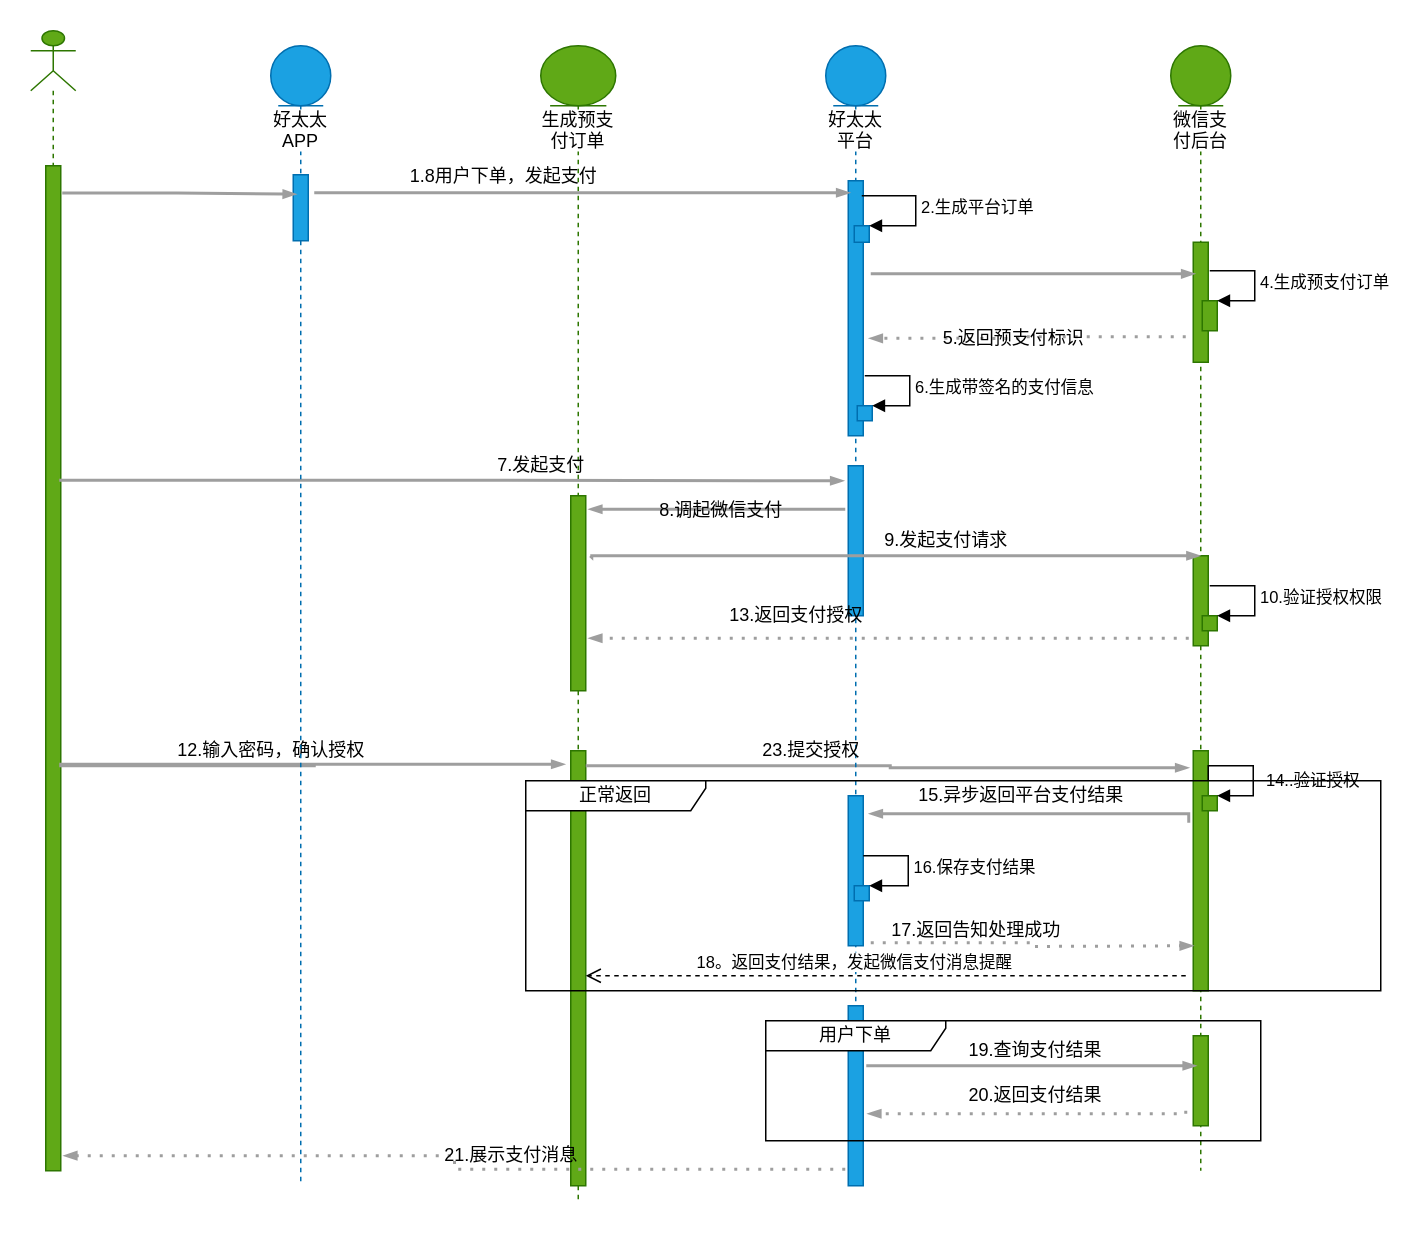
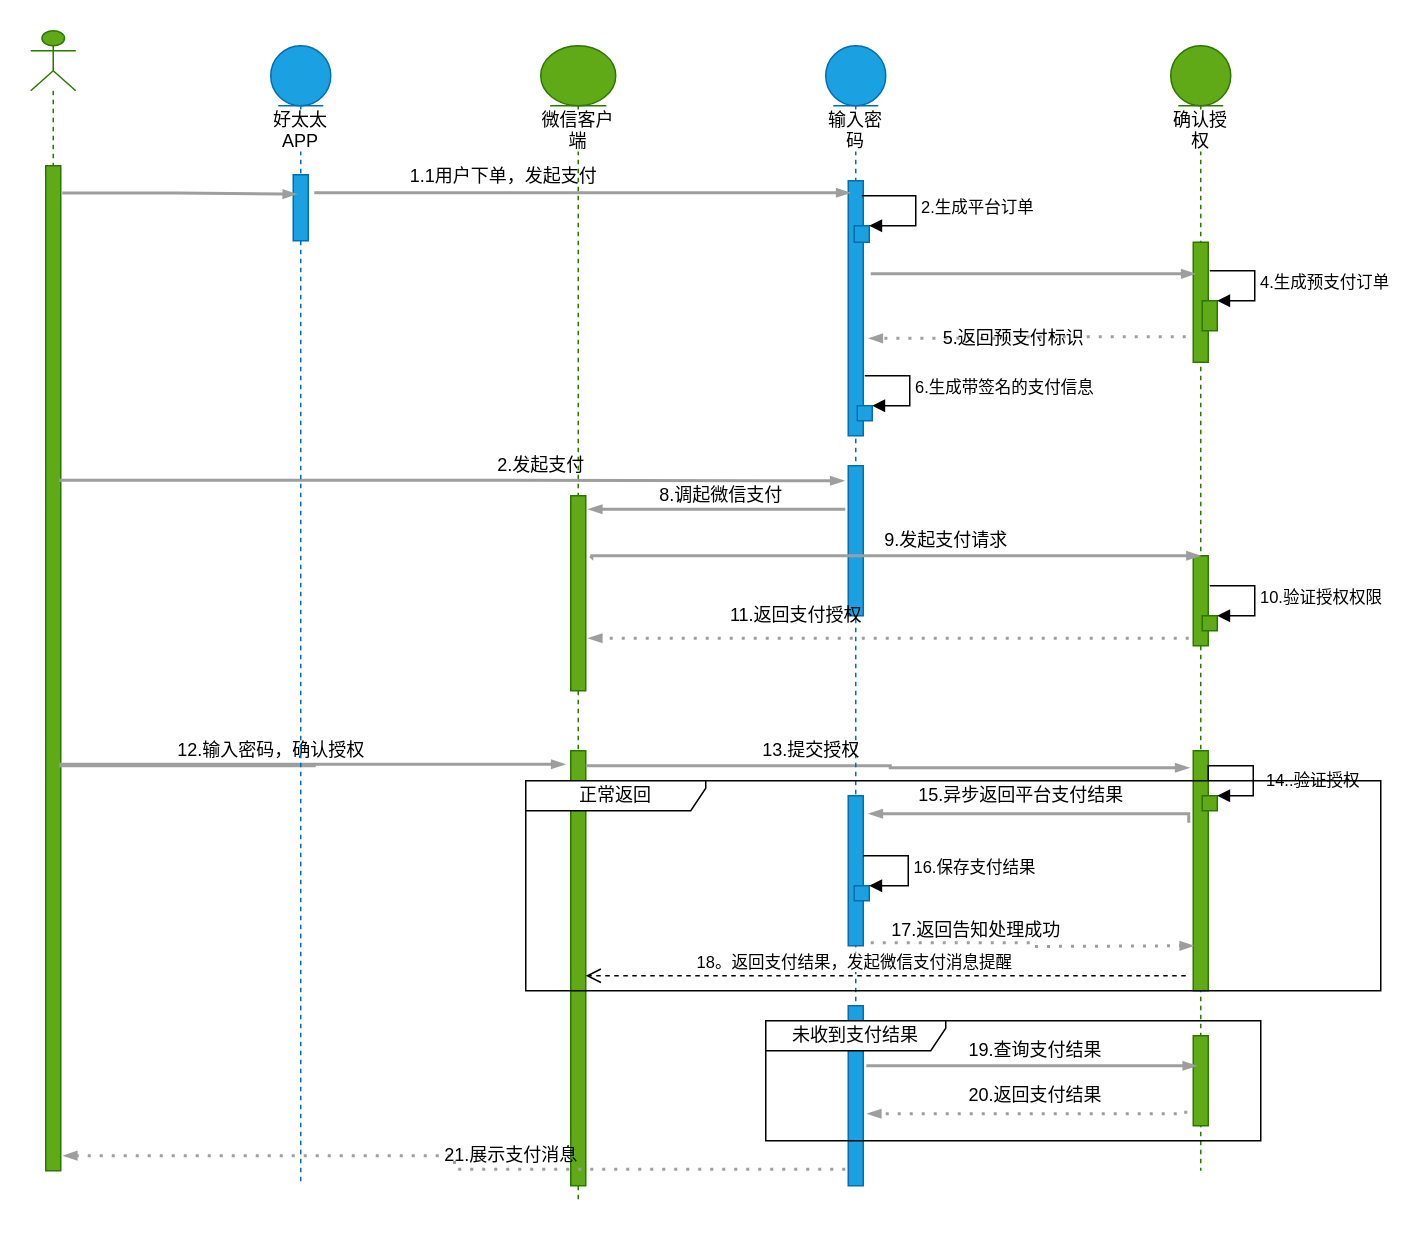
- <mxCell id="4" value="&lt;span style=&quot;background-color: rgb(255 , 255 , 255)&quot;&gt;&lt;font color=&quot;#000000&quot;&gt;生成预支付订单&lt;/font&gt;&lt;/span&gt;" style="shape=umlLifeline;participant=umlEntity;perimeter=lifelinePerimeter;whiteSpace=wrap;html=1;container=1;collapsible=0;recursiveResize=0;verticalAlign=top;spacingTop=36;outlineConnect=0;fillColor=#60a917;strokeColor=#2D7600;fontColor=#ffffff;" parent="1" vertex="1"><mxGeometry x="360" y="30" width="50" height="770" as="geometry" /></mxCell>
+ <mxCell id="4" value="&lt;span style=&quot;background-color: rgb(255 , 255 , 255)&quot;&gt;&lt;font color=&quot;#000000&quot;&gt;微信客户端&lt;/font&gt;&lt;/span&gt;" style="shape=umlLifeline;participant=umlEntity;perimeter=lifelinePerimeter;whiteSpace=wrap;html=1;container=1;collapsible=0;recursiveResize=0;verticalAlign=top;spacingTop=36;outlineConnect=0;fillColor=#60a917;strokeColor=#2D7600;fontColor=#ffffff;" parent="1" vertex="1"><mxGeometry x="360" y="30" width="50" height="770" as="geometry" /></mxCell>
- <mxCell id="8" value="&lt;span style=&quot;background-color: rgb(255 , 255 , 255)&quot;&gt;&lt;font color=&quot;#000000&quot;&gt;好太太平台&lt;/font&gt;&lt;/span&gt;" style="shape=umlLifeline;participant=umlEntity;perimeter=lifelinePerimeter;whiteSpace=wrap;html=1;container=1;collapsible=0;recursiveResize=0;verticalAlign=top;spacingTop=36;outlineConnect=0;fillColor=#1ba1e2;strokeColor=#006EAF;fontColor=#ffffff;" parent="1" vertex="1"><mxGeometry x="550" y="30" width="40" height="760" as="geometry" /></mxCell>
+ <mxCell id="8" value="&lt;span style=&quot;background-color: rgb(255 , 255 , 255)&quot;&gt;&lt;font color=&quot;#000000&quot;&gt;输入密码&lt;/font&gt;&lt;/span&gt;" style="shape=umlLifeline;participant=umlEntity;perimeter=lifelinePerimeter;whiteSpace=wrap;html=1;container=1;collapsible=0;recursiveResize=0;verticalAlign=top;spacingTop=36;outlineConnect=0;fillColor=#1ba1e2;strokeColor=#006EAF;fontColor=#ffffff;" parent="1" vertex="1"><mxGeometry x="550" y="30" width="40" height="760" as="geometry" /></mxCell>
- <mxCell id="19" value="&lt;span style=&quot;background-color: rgb(255 , 255 , 255)&quot;&gt;&lt;font color=&quot;#000000&quot;&gt;微信支付后台&lt;/font&gt;&lt;/span&gt;" style="shape=umlLifeline;participant=umlEntity;perimeter=lifelinePerimeter;whiteSpace=wrap;html=1;container=1;collapsible=0;recursiveResize=0;verticalAlign=top;spacingTop=36;outlineConnect=0;fillColor=#60a917;strokeColor=#2D7600;fontColor=#ffffff;" parent="1" vertex="1"><mxGeometry x="780" y="30" width="40" height="750" as="geometry" /></mxCell>
+ <mxCell id="19" value="&lt;span style=&quot;background-color: rgb(255 , 255 , 255)&quot;&gt;&lt;font color=&quot;#000000&quot;&gt;确认授权&lt;/font&gt;&lt;/span&gt;" style="shape=umlLifeline;participant=umlEntity;perimeter=lifelinePerimeter;whiteSpace=wrap;html=1;container=1;collapsible=0;recursiveResize=0;verticalAlign=top;spacingTop=36;outlineConnect=0;fillColor=#60a917;strokeColor=#2D7600;fontColor=#ffffff;" parent="1" vertex="1"><mxGeometry x="780" y="30" width="40" height="750" as="geometry" /></mxCell>
- <mxCell id="58" value="1.8用户下单，发起支付" style="text;html=1;align=center;verticalAlign=middle;resizable=0;points=[];autosize=1;strokeColor=none;fillColor=none;fontColor=none;" parent="1" vertex="1"><mxGeometry x="265" y="107" width="140" height="20" as="geometry" /></mxCell>
+ <mxCell id="58" value="1.1用户下单，发起支付" style="text;html=1;align=center;verticalAlign=middle;resizable=0;points=[];autosize=1;strokeColor=none;fillColor=none;fontColor=none;" parent="1" vertex="1"><mxGeometry x="265" y="107" width="140" height="20" as="geometry" /></mxCell>
- <mxCell id="36" value="7.发起支付" style="text;html=1;align=center;verticalAlign=middle;resizable=0;points=[];autosize=1;strokeColor=none;fillColor=none;fontColor=none;" parent="1" vertex="1"><mxGeometry x="325" y="300" width="70" height="20" as="geometry" /></mxCell>
+ <mxCell id="36" value="2.发起支付" style="text;html=1;align=center;verticalAlign=middle;resizable=0;points=[];autosize=1;strokeColor=none;fillColor=none;fontColor=none;" parent="1" vertex="1"><mxGeometry x="325" y="300" width="70" height="20" as="geometry" /></mxCell>
- <mxCell id="38" value="8.调起微信支付" style="text;html=1;align=center;verticalAlign=middle;resizable=0;points=[];autosize=1;strokeColor=none;fillColor=none;" parent="1" vertex="1"><mxGeometry x="430" y="330" width="100" height="20" as="geometry" /></mxCell>
+ <mxCell id="38" value="8.调起微信支付" style="text;html=1;align=center;verticalAlign=middle;resizable=0;points=[];autosize=1;strokeColor=none;fillColor=none;" parent="1" vertex="1"><mxGeometry x="430" y="320" width="100" height="20" as="geometry" /></mxCell>
- <mxCell id="42" value="13.返回支付授权" style="text;html=1;align=center;verticalAlign=middle;resizable=0;points=[];autosize=1;strokeColor=none;fillColor=none;" parent="1" vertex="1"><mxGeometry x="480" y="400" width="100" height="20" as="geometry" /></mxCell>
+ <mxCell id="42" value="11.返回支付授权" style="text;html=1;align=center;verticalAlign=middle;resizable=0;points=[];autosize=1;strokeColor=none;fillColor=none;" parent="1" vertex="1"><mxGeometry x="480" y="400" width="100" height="20" as="geometry" /></mxCell>
- <mxCell id="45" value="23.提交授权" style="text;html=1;align=center;verticalAlign=middle;resizable=0;points=[];autosize=1;strokeColor=none;fillColor=none;" parent="1" vertex="1"><mxGeometry x="500" y="490" width="80" height="20" as="geometry" /></mxCell>
+ <mxCell id="45" value="13.提交授权" style="text;html=1;align=center;verticalAlign=middle;resizable=0;points=[];autosize=1;strokeColor=none;fillColor=none;" parent="1" vertex="1"><mxGeometry x="500" y="490" width="80" height="20" as="geometry" /></mxCell>
- <mxCell id="57" value="用户下单" style="shape=umlFrame;whiteSpace=wrap;html=1;width=120;height=20;" parent="1" vertex="1"><mxGeometry x="510" y="680" width="330" height="80" as="geometry" /></mxCell>
+ <mxCell id="57" value="未收到支付结果" style="shape=umlFrame;whiteSpace=wrap;html=1;width=120;height=20;" parent="1" vertex="1"><mxGeometry x="510" y="680" width="330" height="80" as="geometry" /></mxCell>
